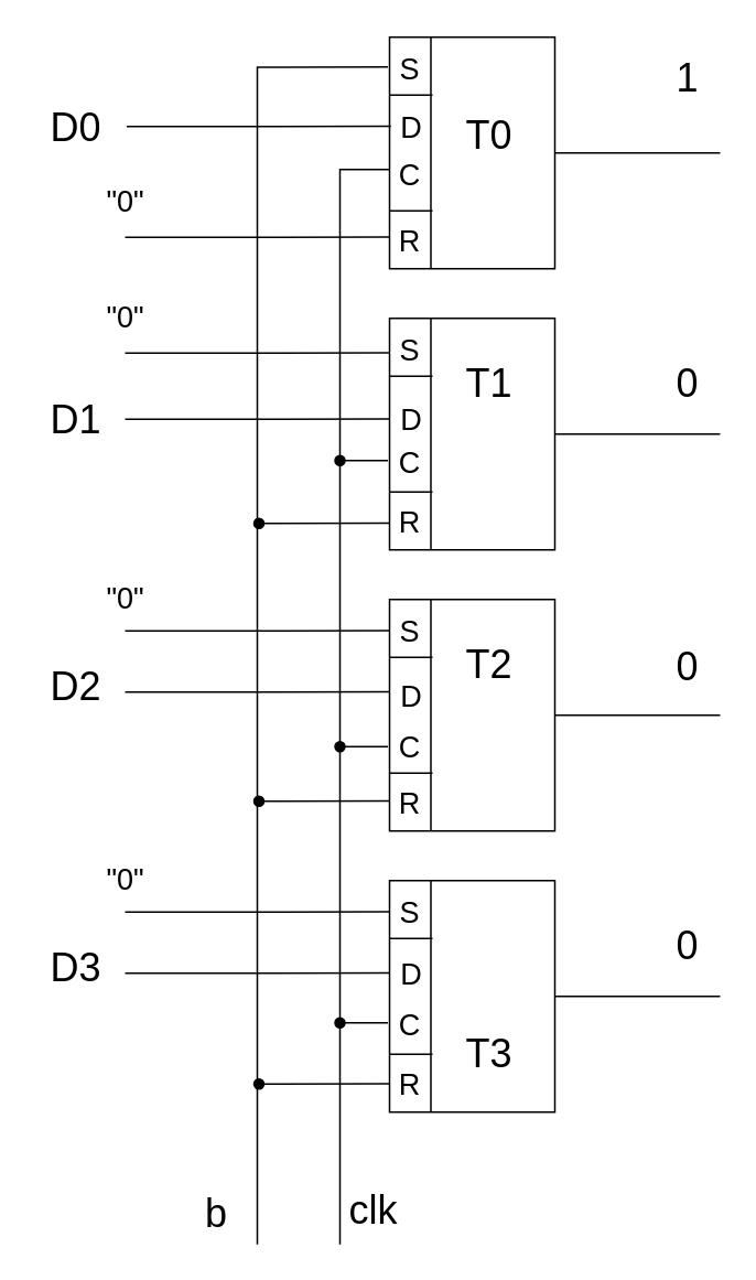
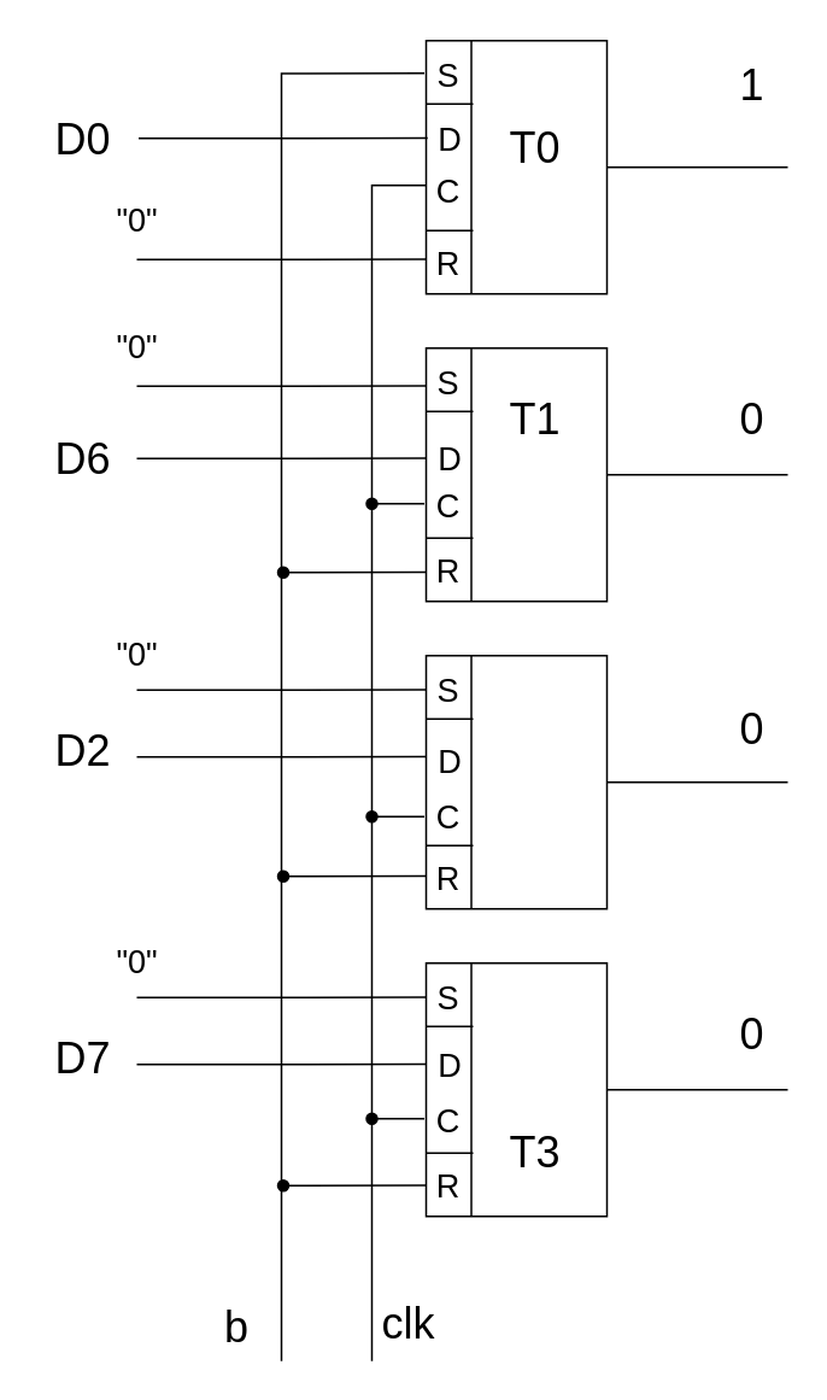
- <mxCell id="71" value="D1" style="text;html=1;align=center;verticalAlign=middle;resizable=0;points=[];autosize=1;strokeColor=none;fillColor=none;fontSize=24;" vertex="1" parent="1"><mxGeometry x="20" y="239" width="50" height="30" as="geometry" /></mxCell>
+ <mxCell id="71" value="D6" style="text;html=1;align=center;verticalAlign=middle;resizable=0;points=[];autosize=1;strokeColor=none;fillColor=none;fontSize=24;" vertex="1" parent="1"><mxGeometry x="20" y="239" width="50" height="30" as="geometry" /></mxCell>
- <mxCell id="25" value="&lt;font style=&quot;font-size: 24px&quot;&gt;T2&lt;/font&gt;" style="text;html=1;align=center;verticalAlign=middle;resizable=0;points=[];autosize=1;strokeColor=none;fillColor=none;" parent="1" vertex="1"><mxGeometry x="275" y="392" width="40" height="20" as="geometry" /></mxCell>
- <mxCell id="46" value="D3" style="text;html=1;align=center;verticalAlign=middle;resizable=0;points=[];autosize=1;strokeColor=none;fillColor=none;fontSize=24;" parent="1" vertex="1"><mxGeometry x="20" y="570" width="50" height="30" as="geometry" /></mxCell>
+ <mxCell id="46" value="D7" style="text;html=1;align=center;verticalAlign=middle;resizable=0;points=[];autosize=1;strokeColor=none;fillColor=none;fontSize=24;" parent="1" vertex="1"><mxGeometry x="20" y="570" width="50" height="30" as="geometry" /></mxCell>
